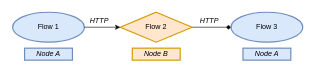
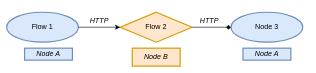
- <mxCell id="2" value="Flow 1" style="ellipse;whiteSpace=wrap;html=1;align=center;fillColor=#dae8fc;strokeColor=#6c8ebf;strokeWidth=2;" parent="1" vertex="1"><mxGeometry x="20" y="20" width="120" height="50" as="geometry" /></mxCell>
+ <mxCell id="2" value="Flow 1" style="ellipse;whiteSpace=wrap;html=1;align=center;fillColor=#dae8fc;strokeColor=#6c8ebf;strokeWidth=2;" parent="1" vertex="1"><mxGeometry x="10" y="20" width="120" height="50" as="geometry" /></mxCell>
- <mxCell id="3" value="Flow 3" style="ellipse;whiteSpace=wrap;html=1;align=center;fillColor=#dae8fc;strokeColor=#6c8ebf;strokeWidth=2;" parent="1" vertex="1"><mxGeometry x="385" y="20" width="120" height="50" as="geometry" /></mxCell>
+ <mxCell id="3" value="Node 3" style="ellipse;whiteSpace=wrap;html=1;align=center;fillColor=#dae8fc;strokeColor=#6c8ebf;strokeWidth=2;" parent="1" vertex="1"><mxGeometry x="385" y="20" width="120" height="50" as="geometry" /></mxCell>
- <mxCell id="8" value="Node B" style="text;html=1;strokeColor=#d79b00;fillColor=#ffe6cc;align=center;verticalAlign=middle;whiteSpace=wrap;rounded=0;fontStyle=2;strokeWidth=2;" parent="1" vertex="1"><mxGeometry x="220" y="80" width="80" height="20" as="geometry" /></mxCell>
+ <mxCell id="8" value="Node B" style="text;html=1;strokeColor=#d79b00;fillColor=#ffe6cc;align=center;verticalAlign=middle;whiteSpace=wrap;rounded=0;fontStyle=2;strokeWidth=2;" parent="1" vertex="1"><mxGeometry x="220" y="80" width="80" height="30" as="geometry" /></mxCell>
